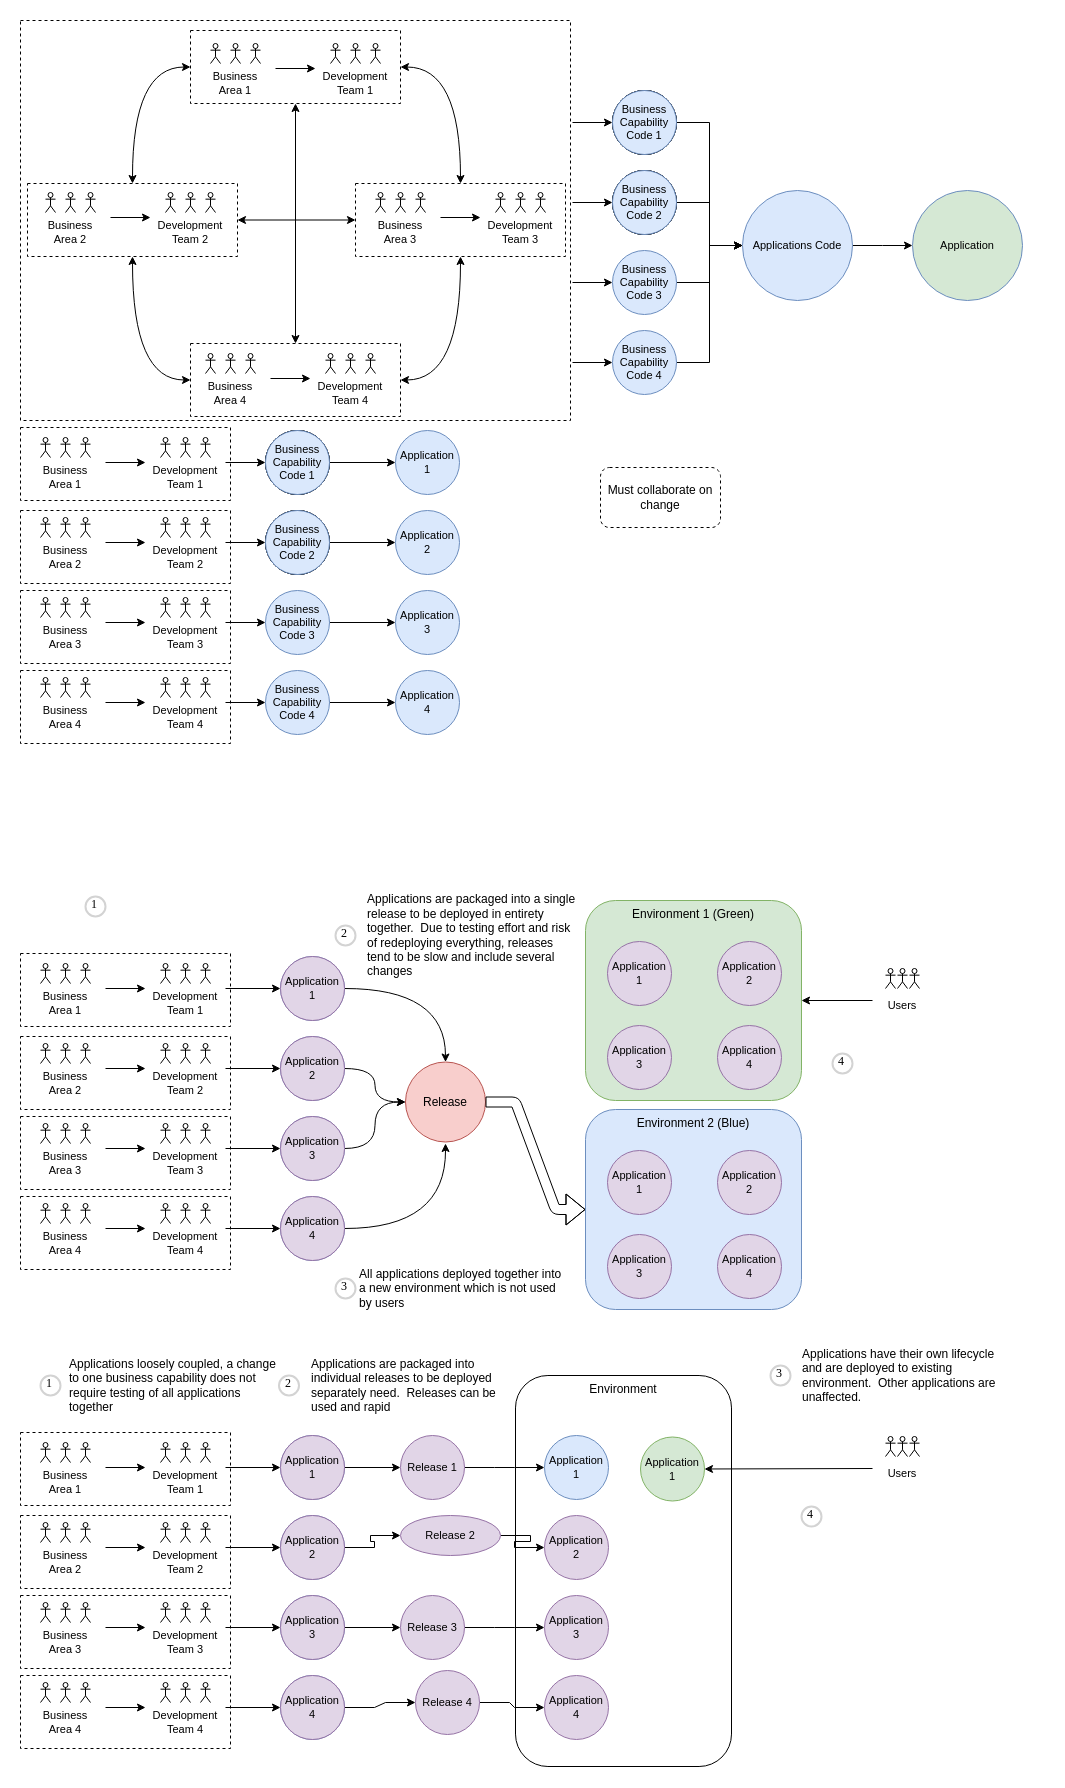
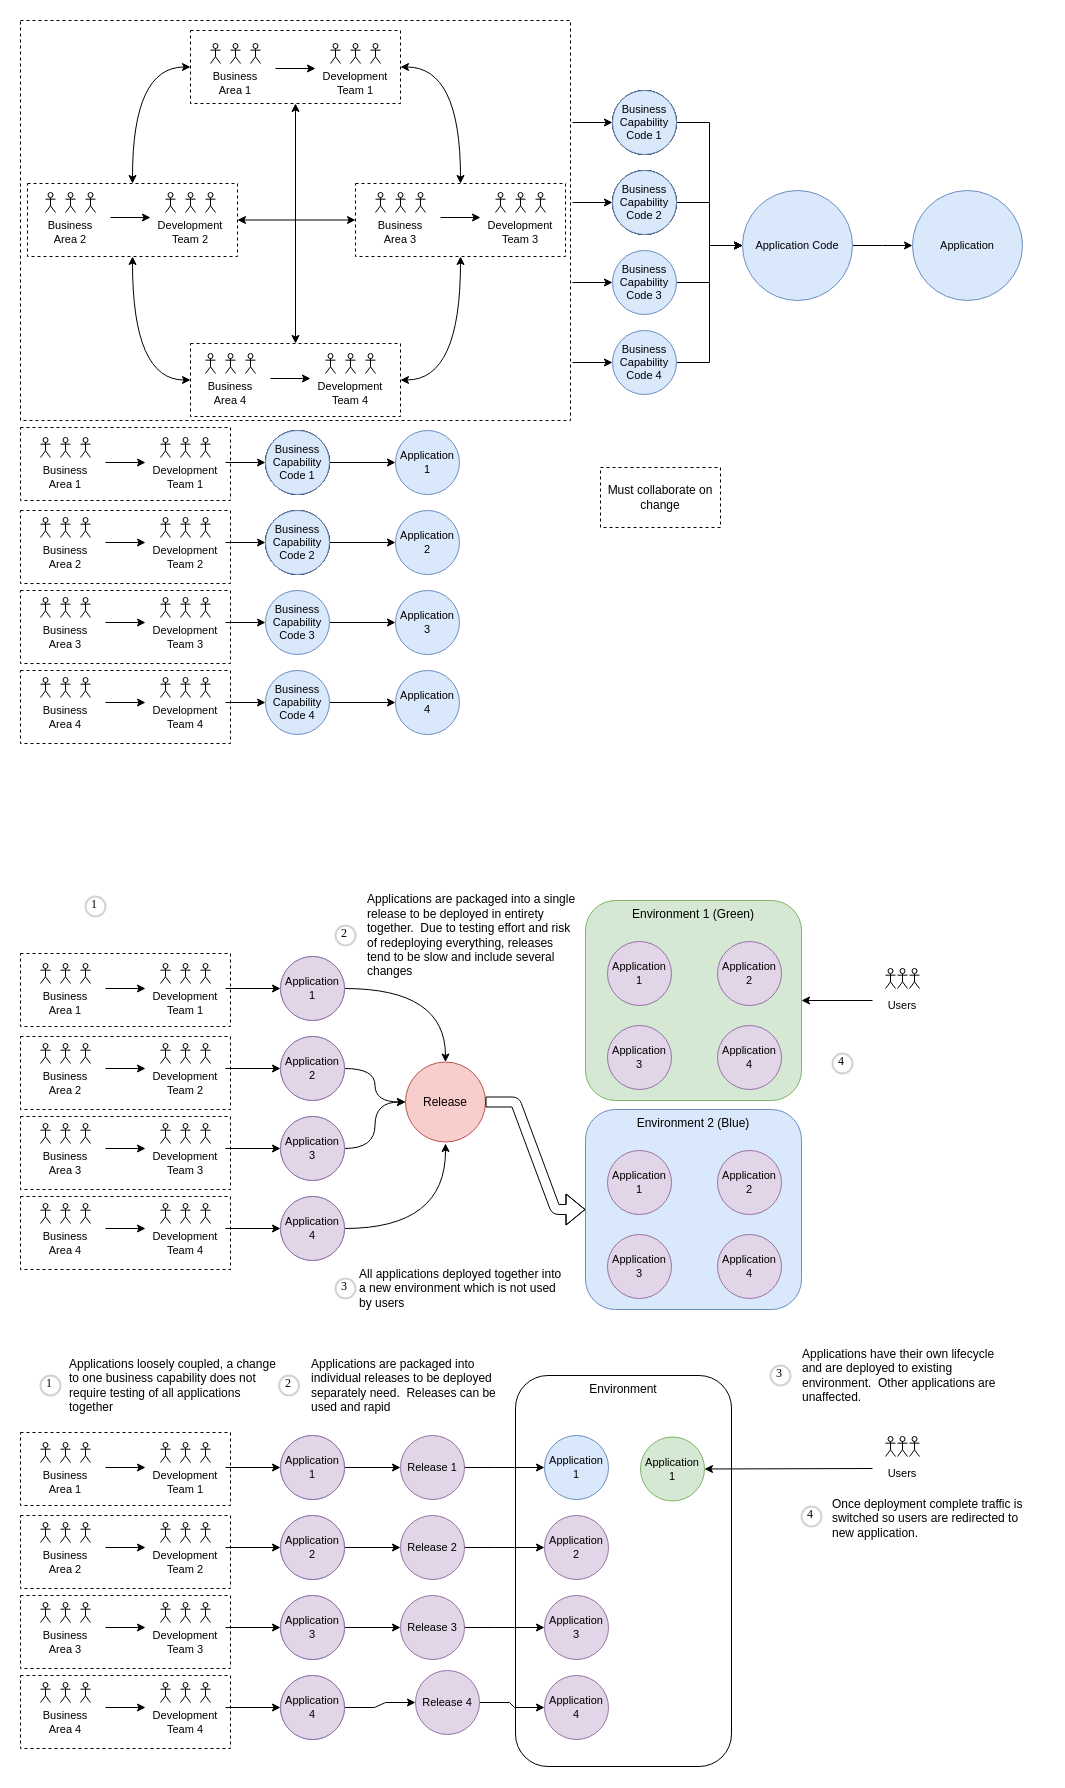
- <mxCell id="28" value="Applications Code" style="ellipse;whiteSpace=wrap;html=1;aspect=fixed;fontSize=11;fillColor=#dae8fc;strokeColor=#6c8ebf;" parent="1" vertex="1"><mxGeometry x="742" y="190" width="110" height="110" as="geometry" /></mxCell>
+ <mxCell id="28" value="Application Code" style="ellipse;whiteSpace=wrap;html=1;aspect=fixed;fontSize=11;fillColor=#dae8fc;strokeColor=#6c8ebf;" parent="1" vertex="1"><mxGeometry x="742" y="190" width="110" height="110" as="geometry" /></mxCell>
- <mxCell id="37" value="Application" style="ellipse;whiteSpace=wrap;html=1;aspect=fixed;fontSize=11;fillColor=#d5e8d4;strokeColor=#6c8ebf;" parent="1" vertex="1"><mxGeometry x="912" y="190" width="110" height="110" as="geometry" /></mxCell>
+ <mxCell id="37" value="Application" style="ellipse;whiteSpace=wrap;html=1;aspect=fixed;fontSize=11;fillColor=#dae8fc;strokeColor=#6c8ebf;" parent="1" vertex="1"><mxGeometry x="912" y="190" width="110" height="110" as="geometry" /></mxCell>
- <mxCell id="132" value="Must collaborate on change" style="whiteSpace=wrap;html=1;dashed=1;rounded=1;" parent="1" vertex="1"><mxGeometry x="600" y="467" width="120" height="60" as="geometry" /></mxCell>
+ <mxCell id="132" value="Must collaborate on change" style="rounded=0;whiteSpace=wrap;html=1;dashed=1;" parent="1" vertex="1"><mxGeometry x="600" y="467" width="120" height="60" as="geometry" /></mxCell>
+ <mxCell id="275" value="Once deployment complete traffic is switched so users are redirected to new application." style="text;html=1;strokeColor=none;fillColor=none;align=left;verticalAlign=middle;whiteSpace=wrap;rounded=0;" vertex="1" parent="1"><mxGeometry x="829.5" y="1483" width="213" height="70" as="geometry" /></mxCell>
- <mxCell id="281" value="Release 2" style="ellipse;whiteSpace=wrap;html=1;aspect=fixed;fontSize=11;fillColor=#e1d5e7;strokeColor=#9673a6;" vertex="1" parent="1"><mxGeometry x="400" y="1515" width="100" height="40" as="geometry" /></mxCell>
+ <mxCell id="281" value="Release 2" style="ellipse;whiteSpace=wrap;html=1;aspect=fixed;fontSize=11;fillColor=#e1d5e7;strokeColor=#9673a6;" vertex="1" parent="1"><mxGeometry x="400" y="1515" width="64" height="64" as="geometry" /></mxCell>
